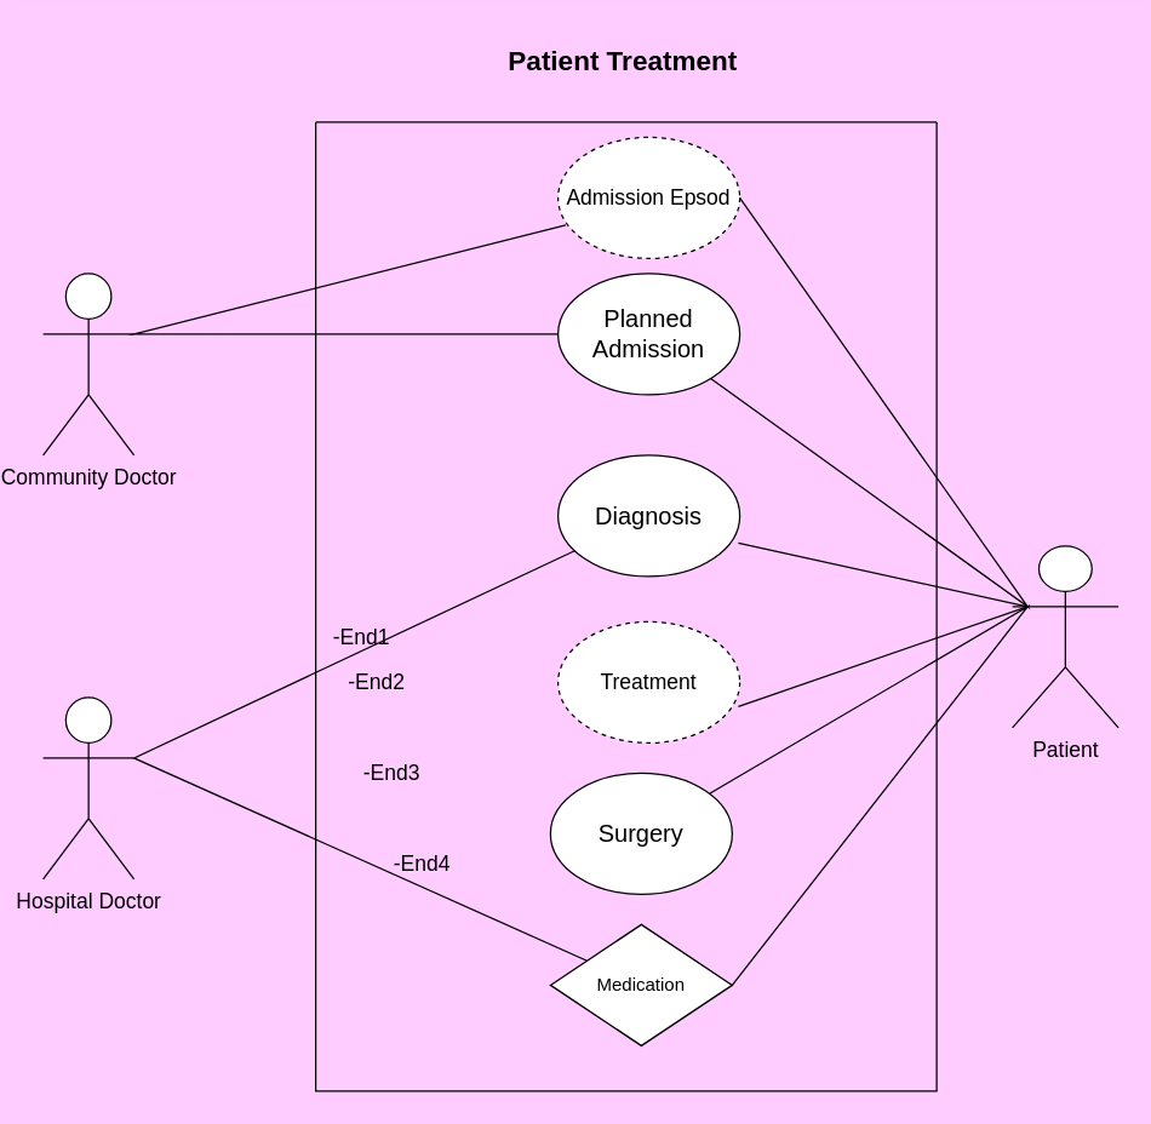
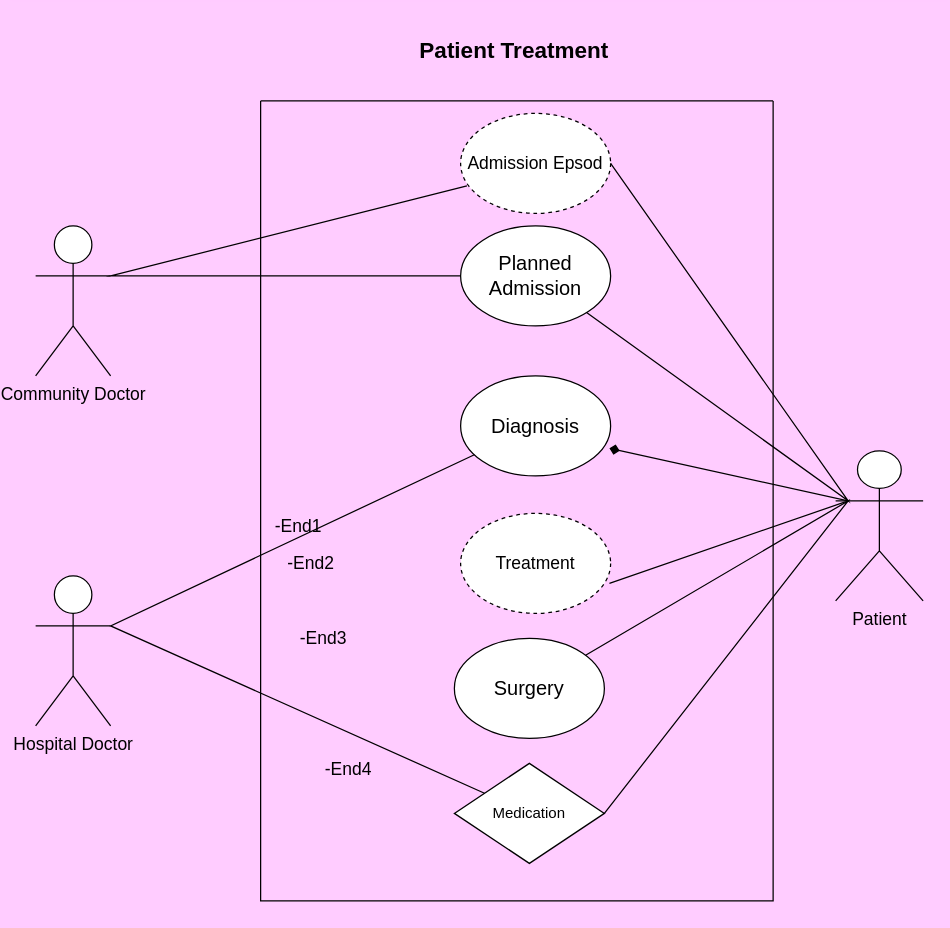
- <mxCell id="12" value="" style="endArrow=none;html=1;rounded=0;fontSize=14;entryX=0.992;entryY=0.725;entryDx=0;entryDy=0;entryPerimeter=0;exitX=0.992;exitY=0.7;exitDx=0;exitDy=0;exitPerimeter=0;" parent="2" source="8" target="7" edge="1"><mxGeometry width="50" height="50" relative="1" as="geometry"><mxPoint x="100" y="380" as="sourcePoint" /><mxPoint x="150" y="330" as="targetPoint" /><Array as="points"><mxPoint x="470" y="320" /></Array></mxGeometry></mxCell>
+ <mxCell id="12" value="" style="endArrow=diamond;html=1;rounded=0;fontSize=14;entryX=0.992;entryY=0.725;entryDx=0;entryDy=0;entryPerimeter=0;exitX=0.992;exitY=0.7;exitDx=0;exitDy=0;exitPerimeter=0;" parent="2" source="8" target="7" edge="1"><mxGeometry width="50" height="50" relative="1" as="geometry"><mxPoint x="100" y="380" as="sourcePoint" /><mxPoint x="150" y="330" as="targetPoint" /><Array as="points"><mxPoint x="470" y="320" /></Array></mxGeometry></mxCell>
- <mxCell id="17" value="-End4" style="text;html=1;align=center;verticalAlign=middle;resizable=0;points=[];autosize=1;strokeColor=none;fillColor=none;fontSize=14;" parent="1" vertex="1"><mxGeometry x="240" y="555" width="60" height="30" as="geometry" /></mxCell>
+ <mxCell id="17" value="-End4" style="text;html=1;align=center;verticalAlign=middle;resizable=0;points=[];autosize=1;strokeColor=none;fillColor=none;fontSize=14;" parent="1" vertex="1"><mxGeometry x="240" y="600" width="60" height="30" as="geometry" /></mxCell>
